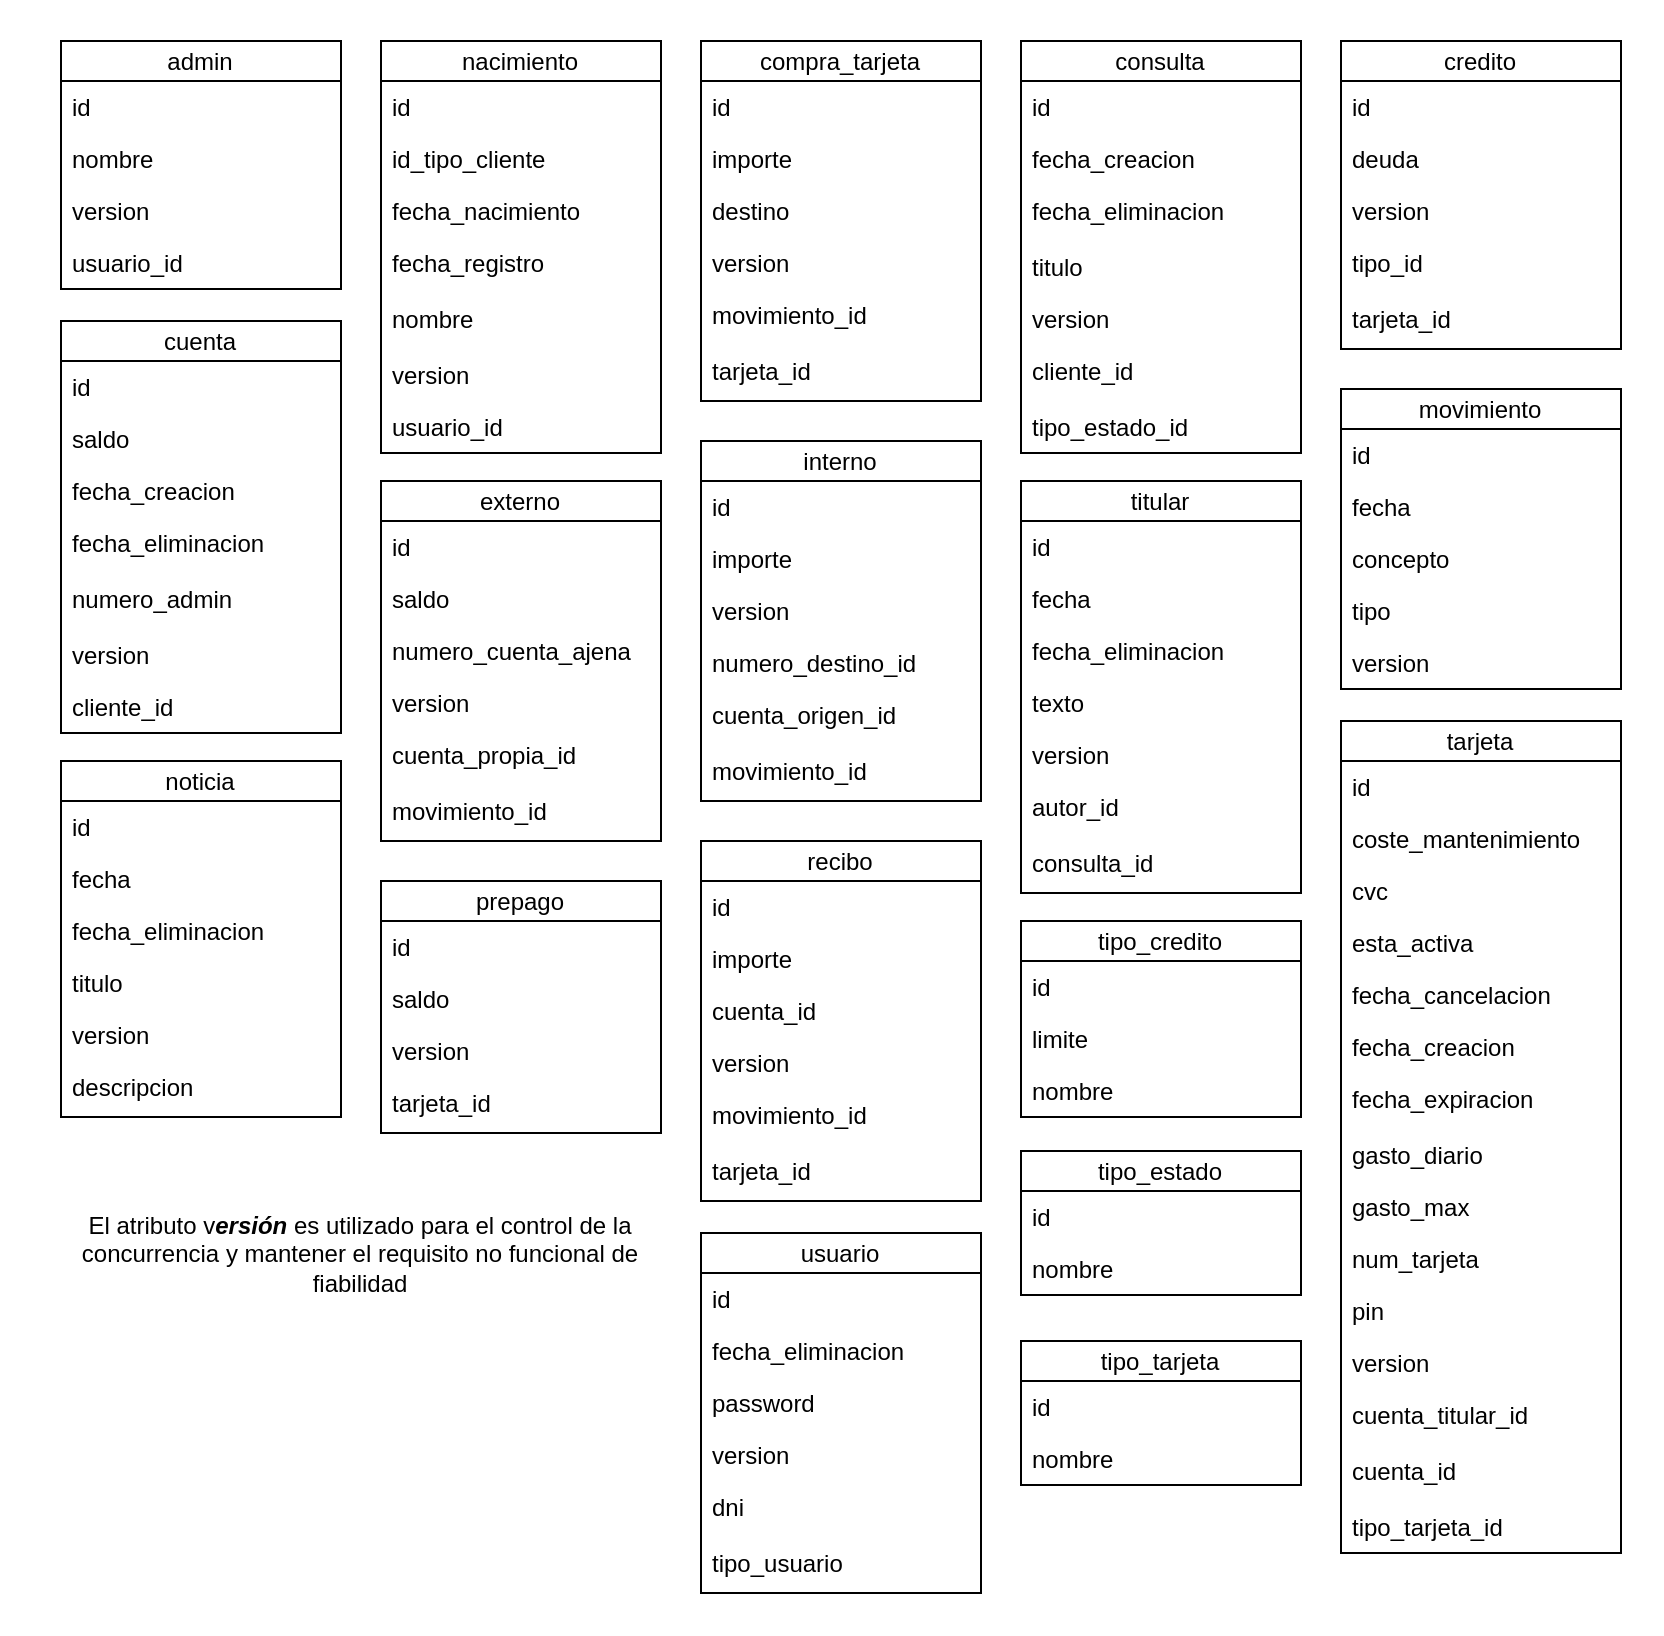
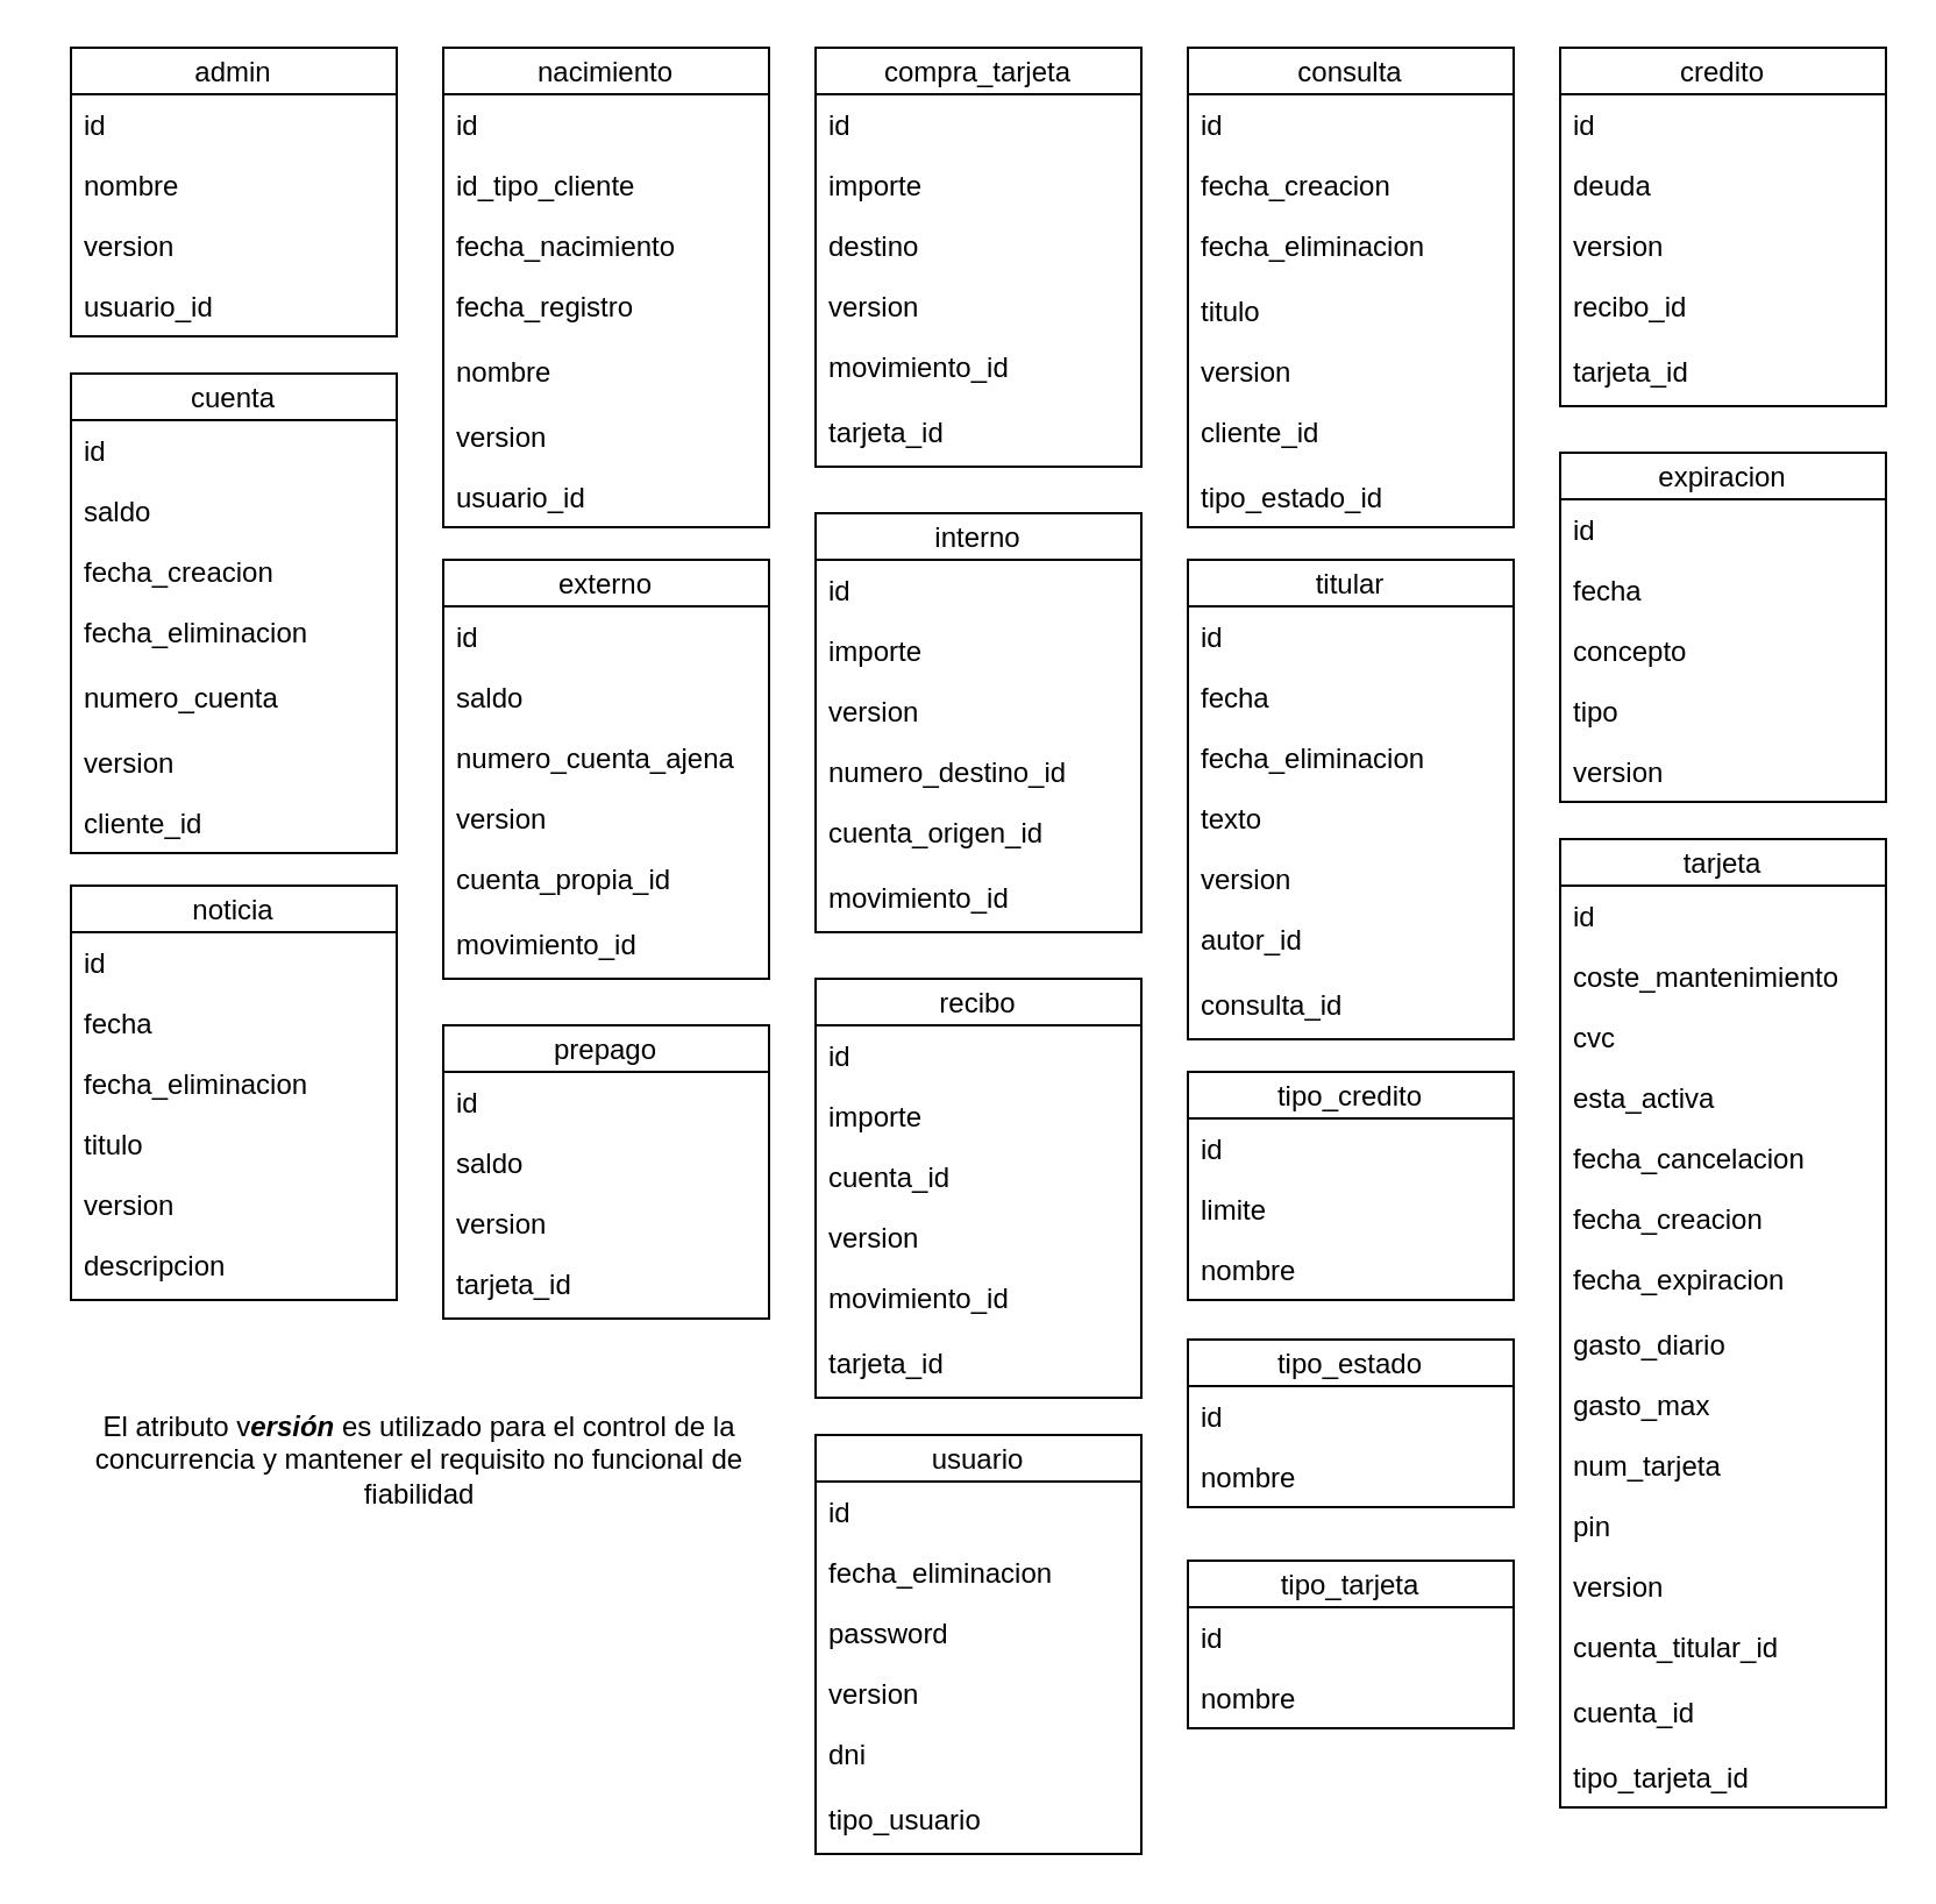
- <mxCell id="35" value="tipo_id" style="text;strokeColor=none;fillColor=none;align=left;verticalAlign=top;spacingLeft=4;spacingRight=4;overflow=hidden;rotatable=0;points=[[0,0.5],[1,0.5]];portConstraint=eastwest;" parent="31" vertex="1"><mxGeometry y="98" width="140" height="28" as="geometry" /></mxCell>
+ <mxCell id="35" value="recibo_id" style="text;strokeColor=none;fillColor=none;align=left;verticalAlign=top;spacingLeft=4;spacingRight=4;overflow=hidden;rotatable=0;points=[[0,0.5],[1,0.5]];portConstraint=eastwest;" parent="31" vertex="1"><mxGeometry y="98" width="140" height="28" as="geometry" /></mxCell>
- <mxCell id="67" value="movimiento" style="swimlane;fontStyle=0;childLayout=stackLayout;horizontal=1;startSize=20;fillColor=none;horizontalStack=0;resizeParent=1;resizeParentMax=0;resizeLast=0;collapsible=1;marginBottom=0;" parent="1" vertex="1"><mxGeometry x="670" y="194" width="140" height="150" as="geometry" /></mxCell>
+ <mxCell id="67" value="expiracion" style="swimlane;fontStyle=0;childLayout=stackLayout;horizontal=1;startSize=20;fillColor=none;horizontalStack=0;resizeParent=1;resizeParentMax=0;resizeLast=0;collapsible=1;marginBottom=0;" parent="1" vertex="1"><mxGeometry x="670" y="194" width="140" height="150" as="geometry" /></mxCell>
- <mxCell id="42" value="numero_admin" style="text;strokeColor=none;fillColor=none;align=left;verticalAlign=top;spacingLeft=4;spacingRight=4;overflow=hidden;rotatable=0;points=[[0,0.5],[1,0.5]];portConstraint=eastwest;" parent="37" vertex="1"><mxGeometry y="126" width="140" height="28" as="geometry" /></mxCell>
+ <mxCell id="42" value="numero_cuenta" style="text;strokeColor=none;fillColor=none;align=left;verticalAlign=top;spacingLeft=4;spacingRight=4;overflow=hidden;rotatable=0;points=[[0,0.5],[1,0.5]];portConstraint=eastwest;" parent="37" vertex="1"><mxGeometry y="126" width="140" height="28" as="geometry" /></mxCell>
